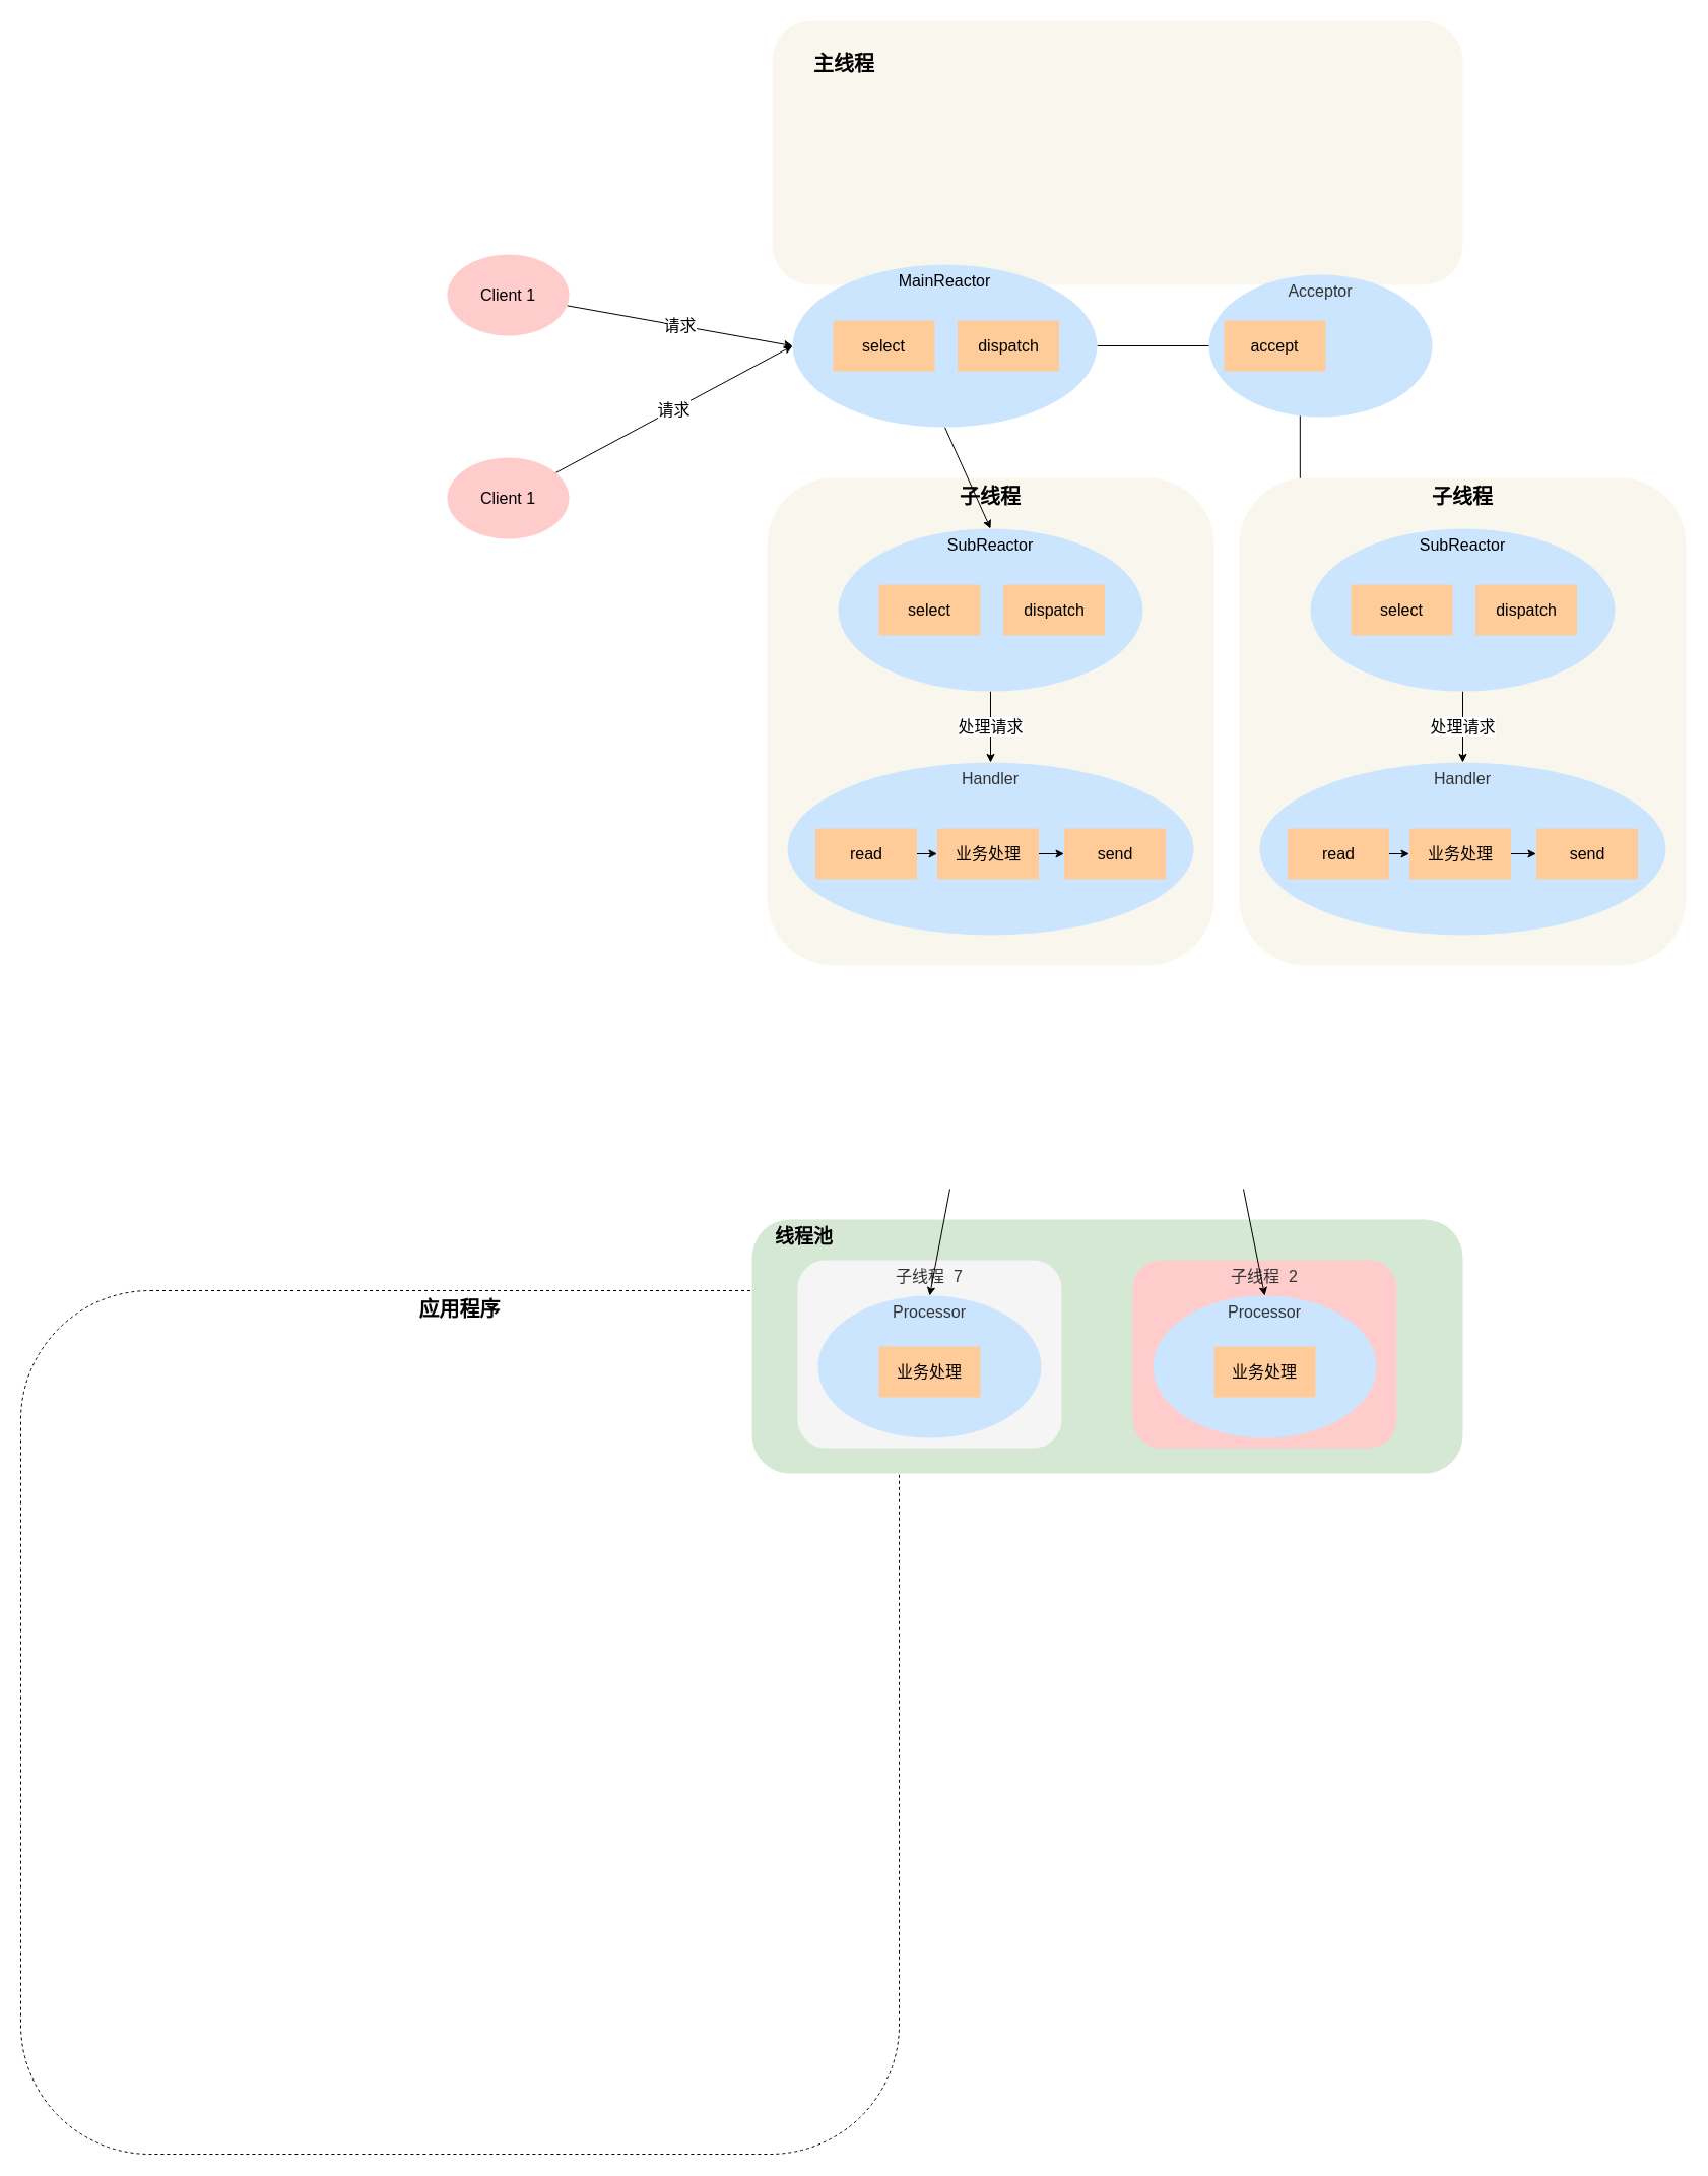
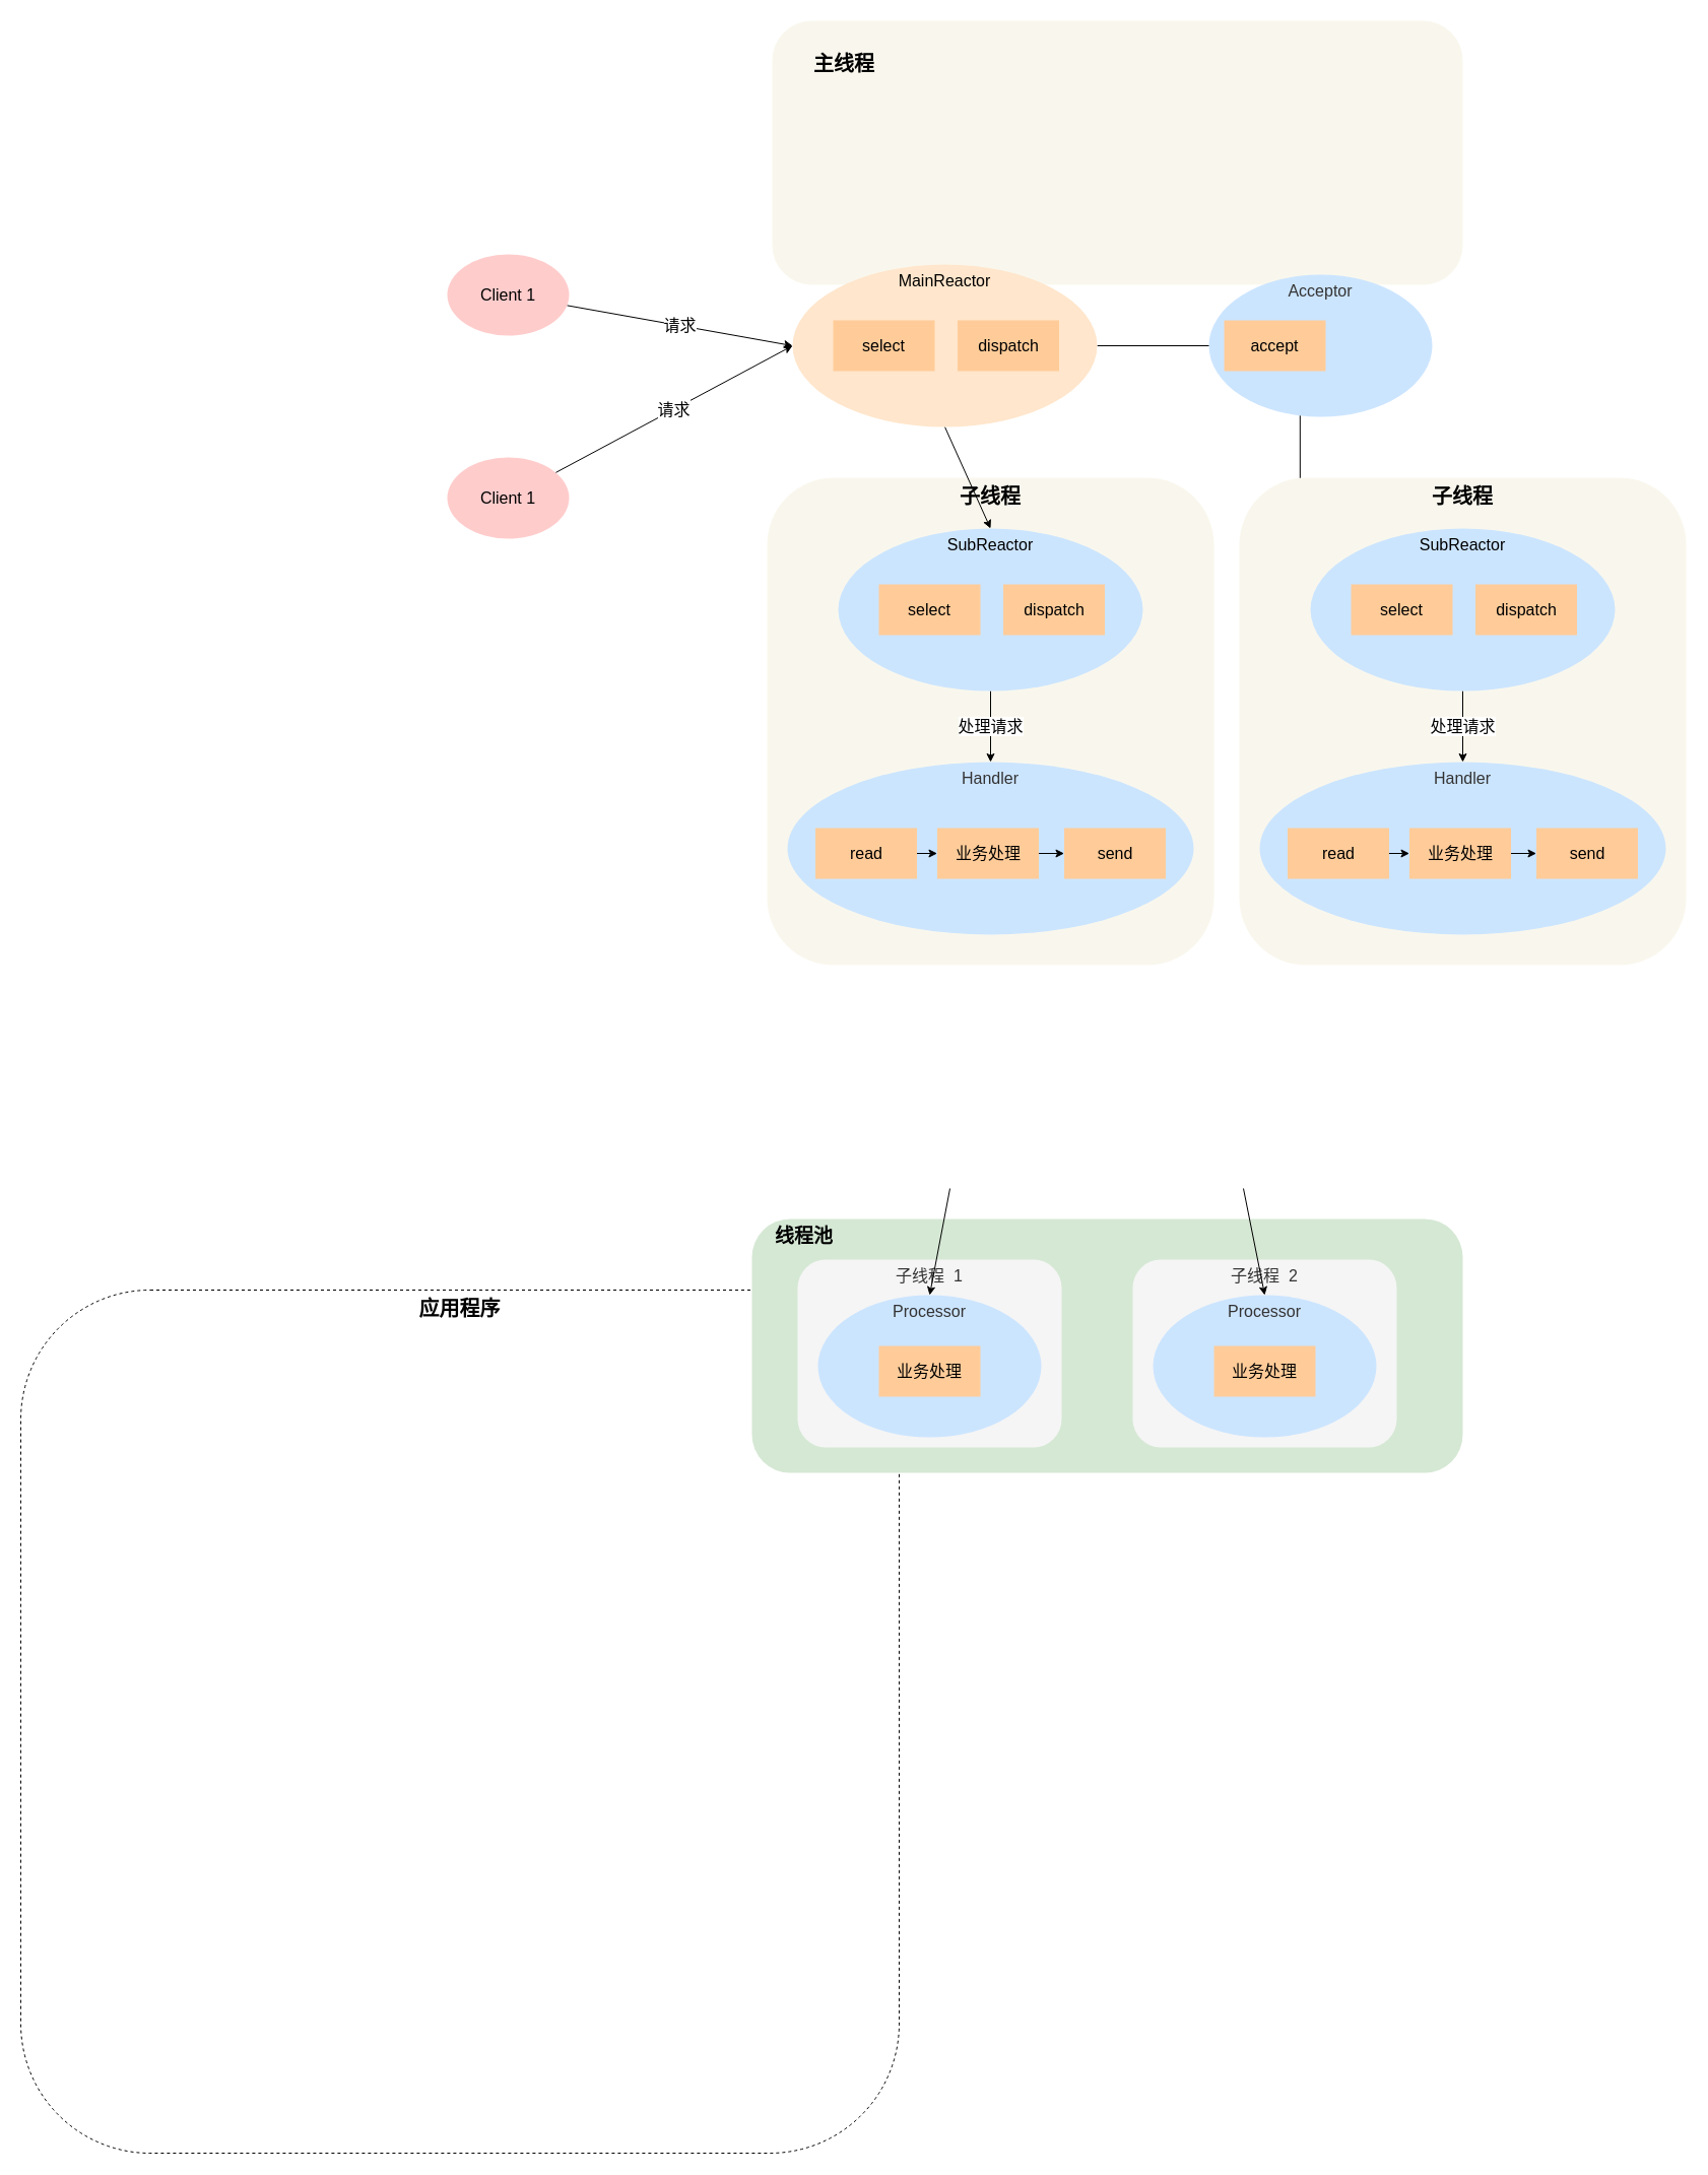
- <mxCell id="12" value="&lt;span style=&quot;font-size: 16px ; font-family: &amp;#34;pingfang sc&amp;#34; , &amp;#34;lantinghei sc&amp;#34; , &amp;#34;microsoft yahei&amp;#34; , &amp;#34;hiragino sans gb&amp;#34; , &amp;#34;microsoft sans serif&amp;#34; , &amp;#34;wenquanyi micro hei&amp;#34; , &amp;#34;helvetica&amp;#34; , sans-serif&quot;&gt;MainReactor&lt;/span&gt;" style="ellipse;html=1;verticalAlign=top;fontSize=16;fillColor=#cce5ff;whiteSpace=wrap;labelBackgroundColor=none;strokeColor=none;" parent="1" vertex="1"><mxGeometry x="780" y="260" width="300" height="160" as="geometry" /></mxCell>
+ <mxCell id="12" value="&lt;span style=&quot;font-size: 16px ; font-family: &amp;#34;pingfang sc&amp;#34; , &amp;#34;lantinghei sc&amp;#34; , &amp;#34;microsoft yahei&amp;#34; , &amp;#34;hiragino sans gb&amp;#34; , &amp;#34;microsoft sans serif&amp;#34; , &amp;#34;wenquanyi micro hei&amp;#34; , &amp;#34;helvetica&amp;#34; , sans-serif&quot;&gt;MainReactor&lt;/span&gt;" style="ellipse;html=1;verticalAlign=top;fontSize=16;fillColor=#ffe6cc;whiteSpace=wrap;labelBackgroundColor=none;strokeColor=none;" parent="1" vertex="1"><mxGeometry x="780" y="260" width="300" height="160" as="geometry" /></mxCell>
- <mxCell id="5" value="子线程 &amp;nbsp;7" style="rounded=1;whiteSpace=wrap;html=1;labelBackgroundColor=none;fontSize=16;verticalAlign=top;fillColor=#f5f5f5;fontColor=#333333;strokeColor=none;" parent="1" vertex="1"><mxGeometry x="785" y="1240" width="260" height="185" as="geometry" /></mxCell>
+ <mxCell id="5" value="子线程 &amp;nbsp;1" style="rounded=1;whiteSpace=wrap;html=1;labelBackgroundColor=none;fontSize=16;verticalAlign=top;fillColor=#f5f5f5;fontColor=#333333;strokeColor=none;" parent="1" vertex="1"><mxGeometry x="785" y="1240" width="260" height="185" as="geometry" /></mxCell>
- <mxCell id="26" value="子线程 &amp;nbsp;2" style="rounded=1;whiteSpace=wrap;html=1;labelBackgroundColor=none;fontSize=16;verticalAlign=top;fillColor=#ffcccc;fontColor=#333333;strokeColor=none;" parent="1" vertex="1"><mxGeometry x="1115" y="1240" width="260" height="185" as="geometry" /></mxCell>
+ <mxCell id="26" value="子线程 &amp;nbsp;2" style="rounded=1;whiteSpace=wrap;html=1;labelBackgroundColor=none;fontSize=16;verticalAlign=top;fillColor=#f5f5f5;fontColor=#333333;strokeColor=none;" parent="1" vertex="1"><mxGeometry x="1115" y="1240" width="260" height="185" as="geometry" /></mxCell>
